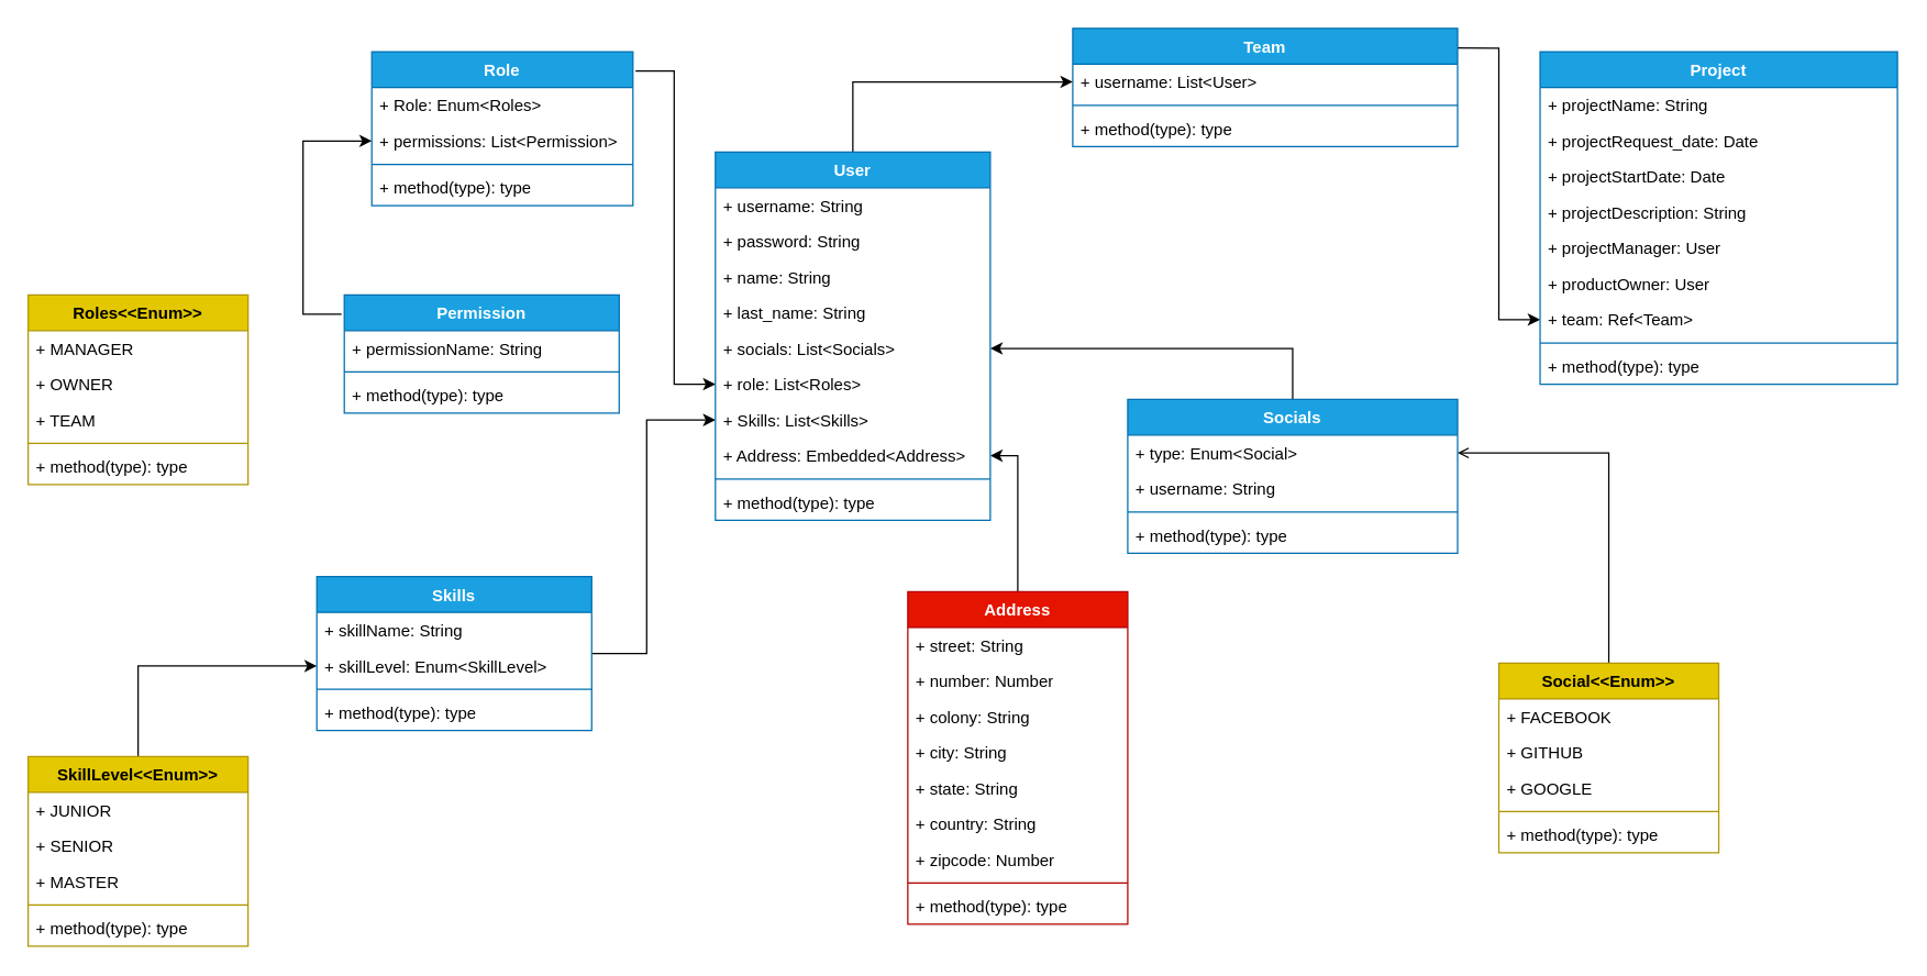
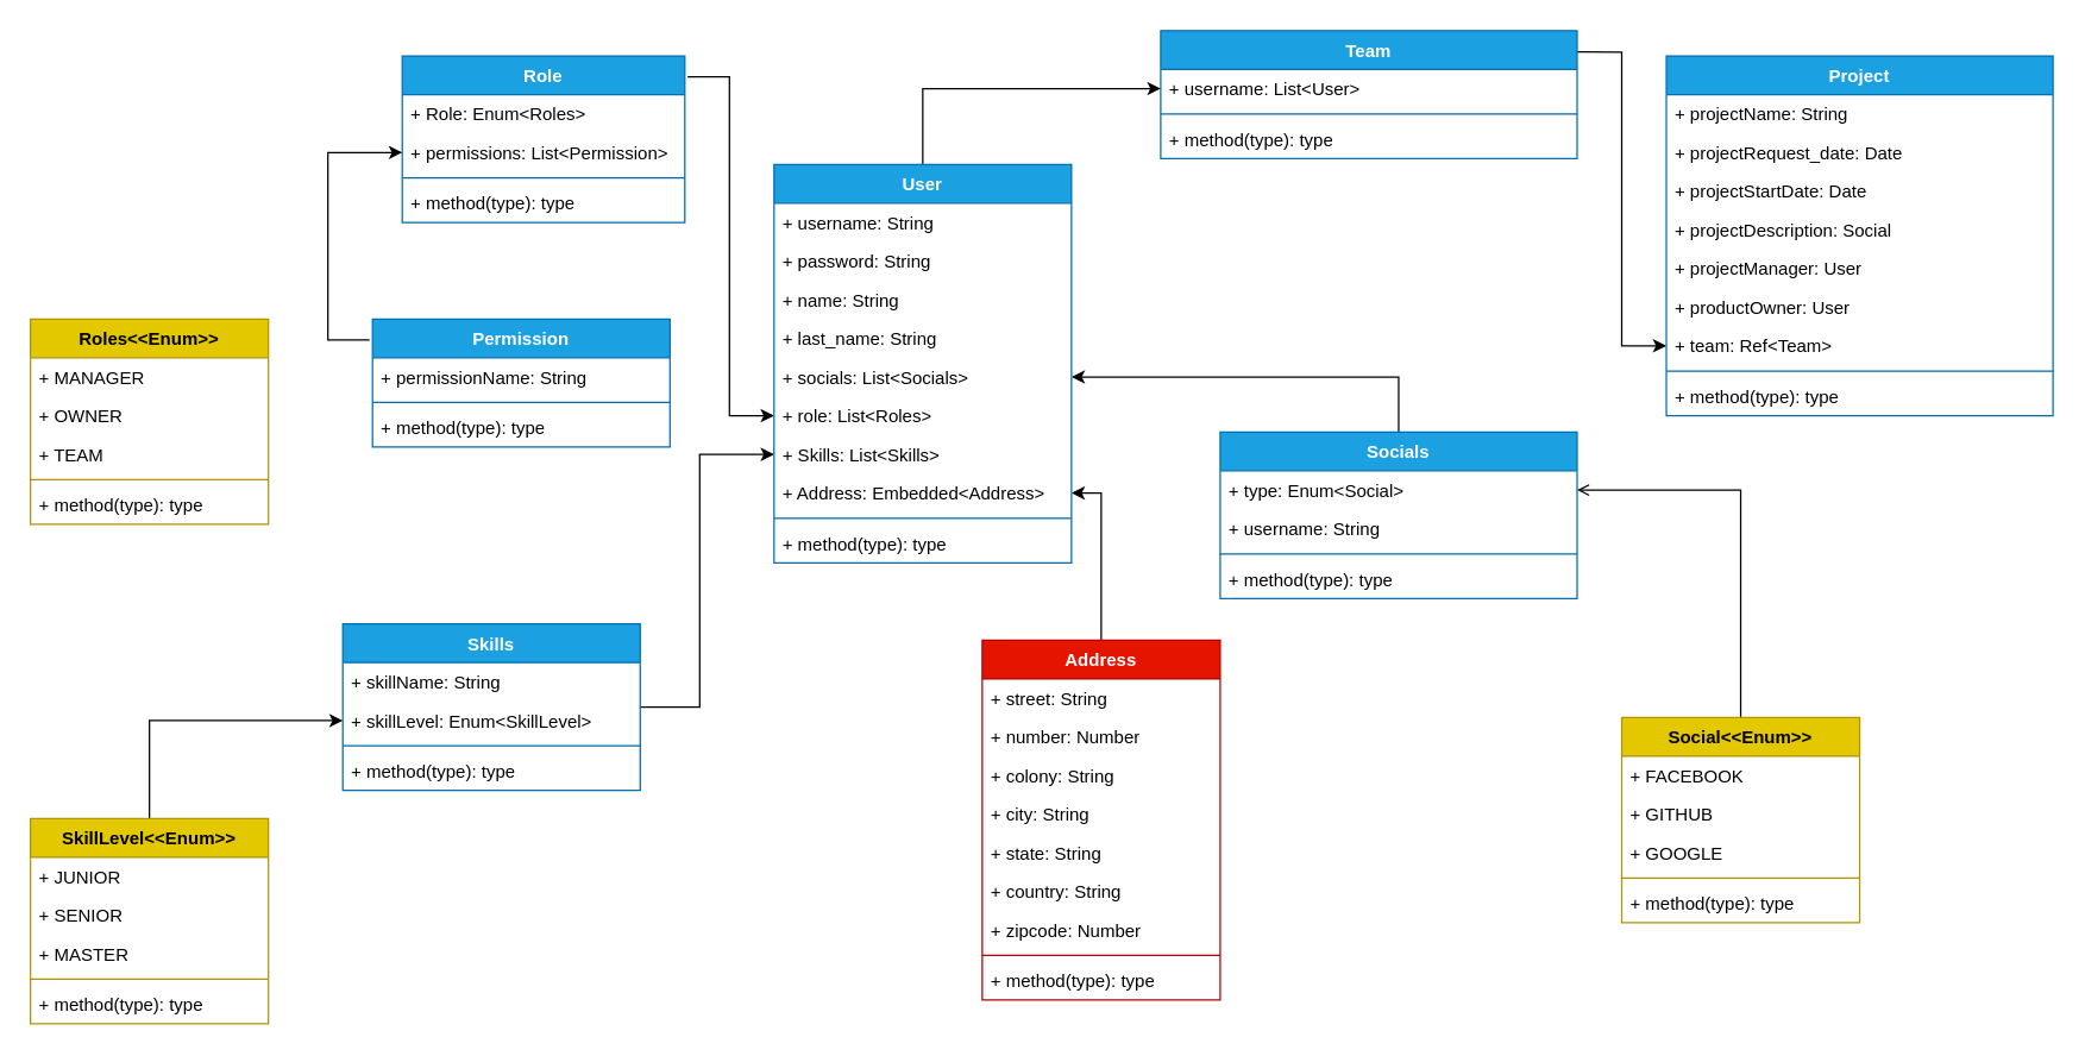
- <mxCell id="39" value="+ projectDescription: String" style="text;strokeColor=none;fillColor=none;align=left;verticalAlign=top;spacingLeft=4;spacingRight=4;overflow=hidden;rotatable=0;points=[[0,0.5],[1,0.5]];portConstraint=eastwest;whiteSpace=wrap;html=1;" vertex="1" parent="35"><mxGeometry y="104" width="260" height="26" as="geometry" /></mxCell>
+ <mxCell id="39" value="+ projectDescription: Social" style="text;strokeColor=none;fillColor=none;align=left;verticalAlign=top;spacingLeft=4;spacingRight=4;overflow=hidden;rotatable=0;points=[[0,0.5],[1,0.5]];portConstraint=eastwest;whiteSpace=wrap;html=1;" vertex="1" parent="35"><mxGeometry y="104" width="260" height="26" as="geometry" /></mxCell>
